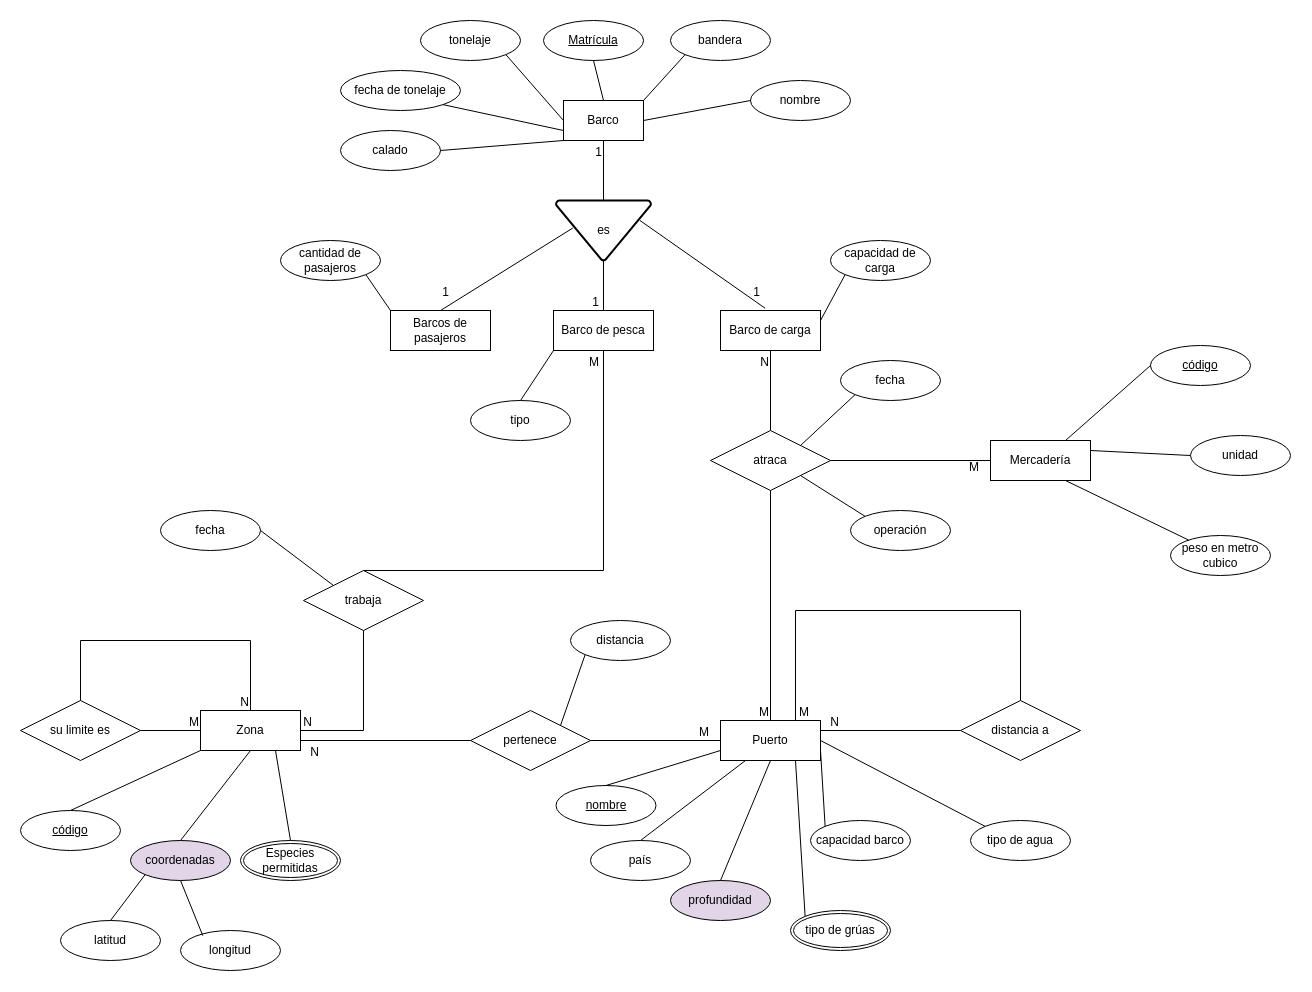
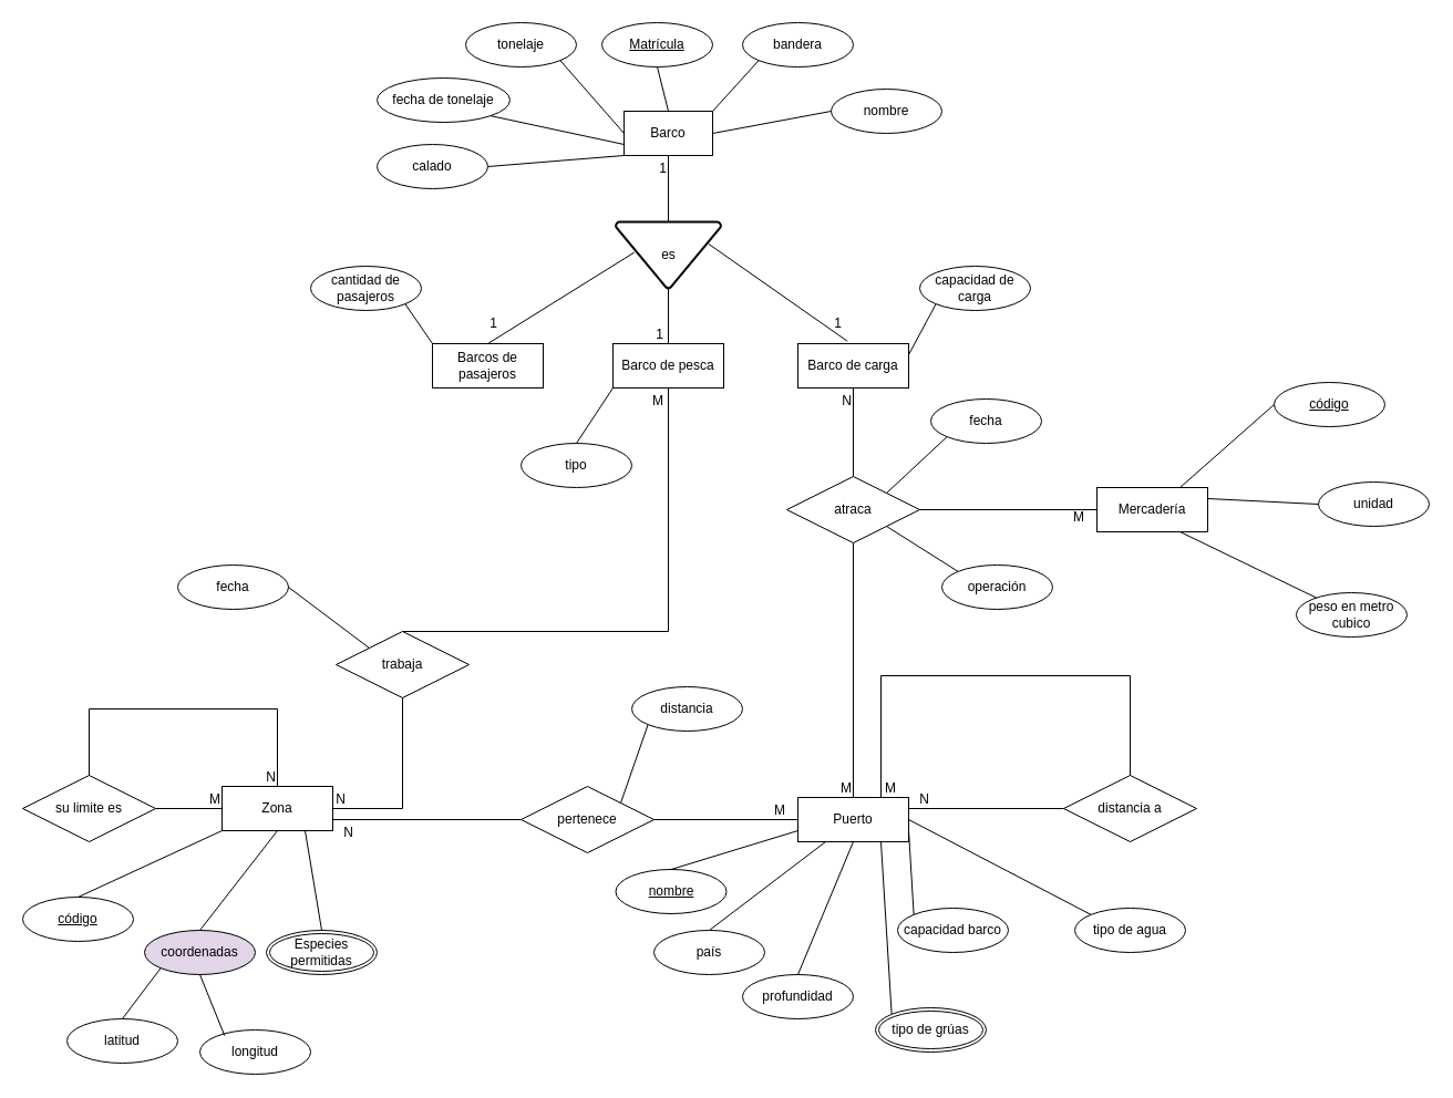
- <mxCell id="34" value="profundidad" style="ellipse;whiteSpace=wrap;html=1;align=center;fillColor=#e1d5e7;" vertex="1" parent="1"><mxGeometry x="670" y="880" width="100" height="40" as="geometry" /></mxCell>
+ <mxCell id="34" value="profundidad" style="ellipse;whiteSpace=wrap;html=1;align=center;" vertex="1" parent="1"><mxGeometry x="670" y="880" width="100" height="40" as="geometry" /></mxCell>
